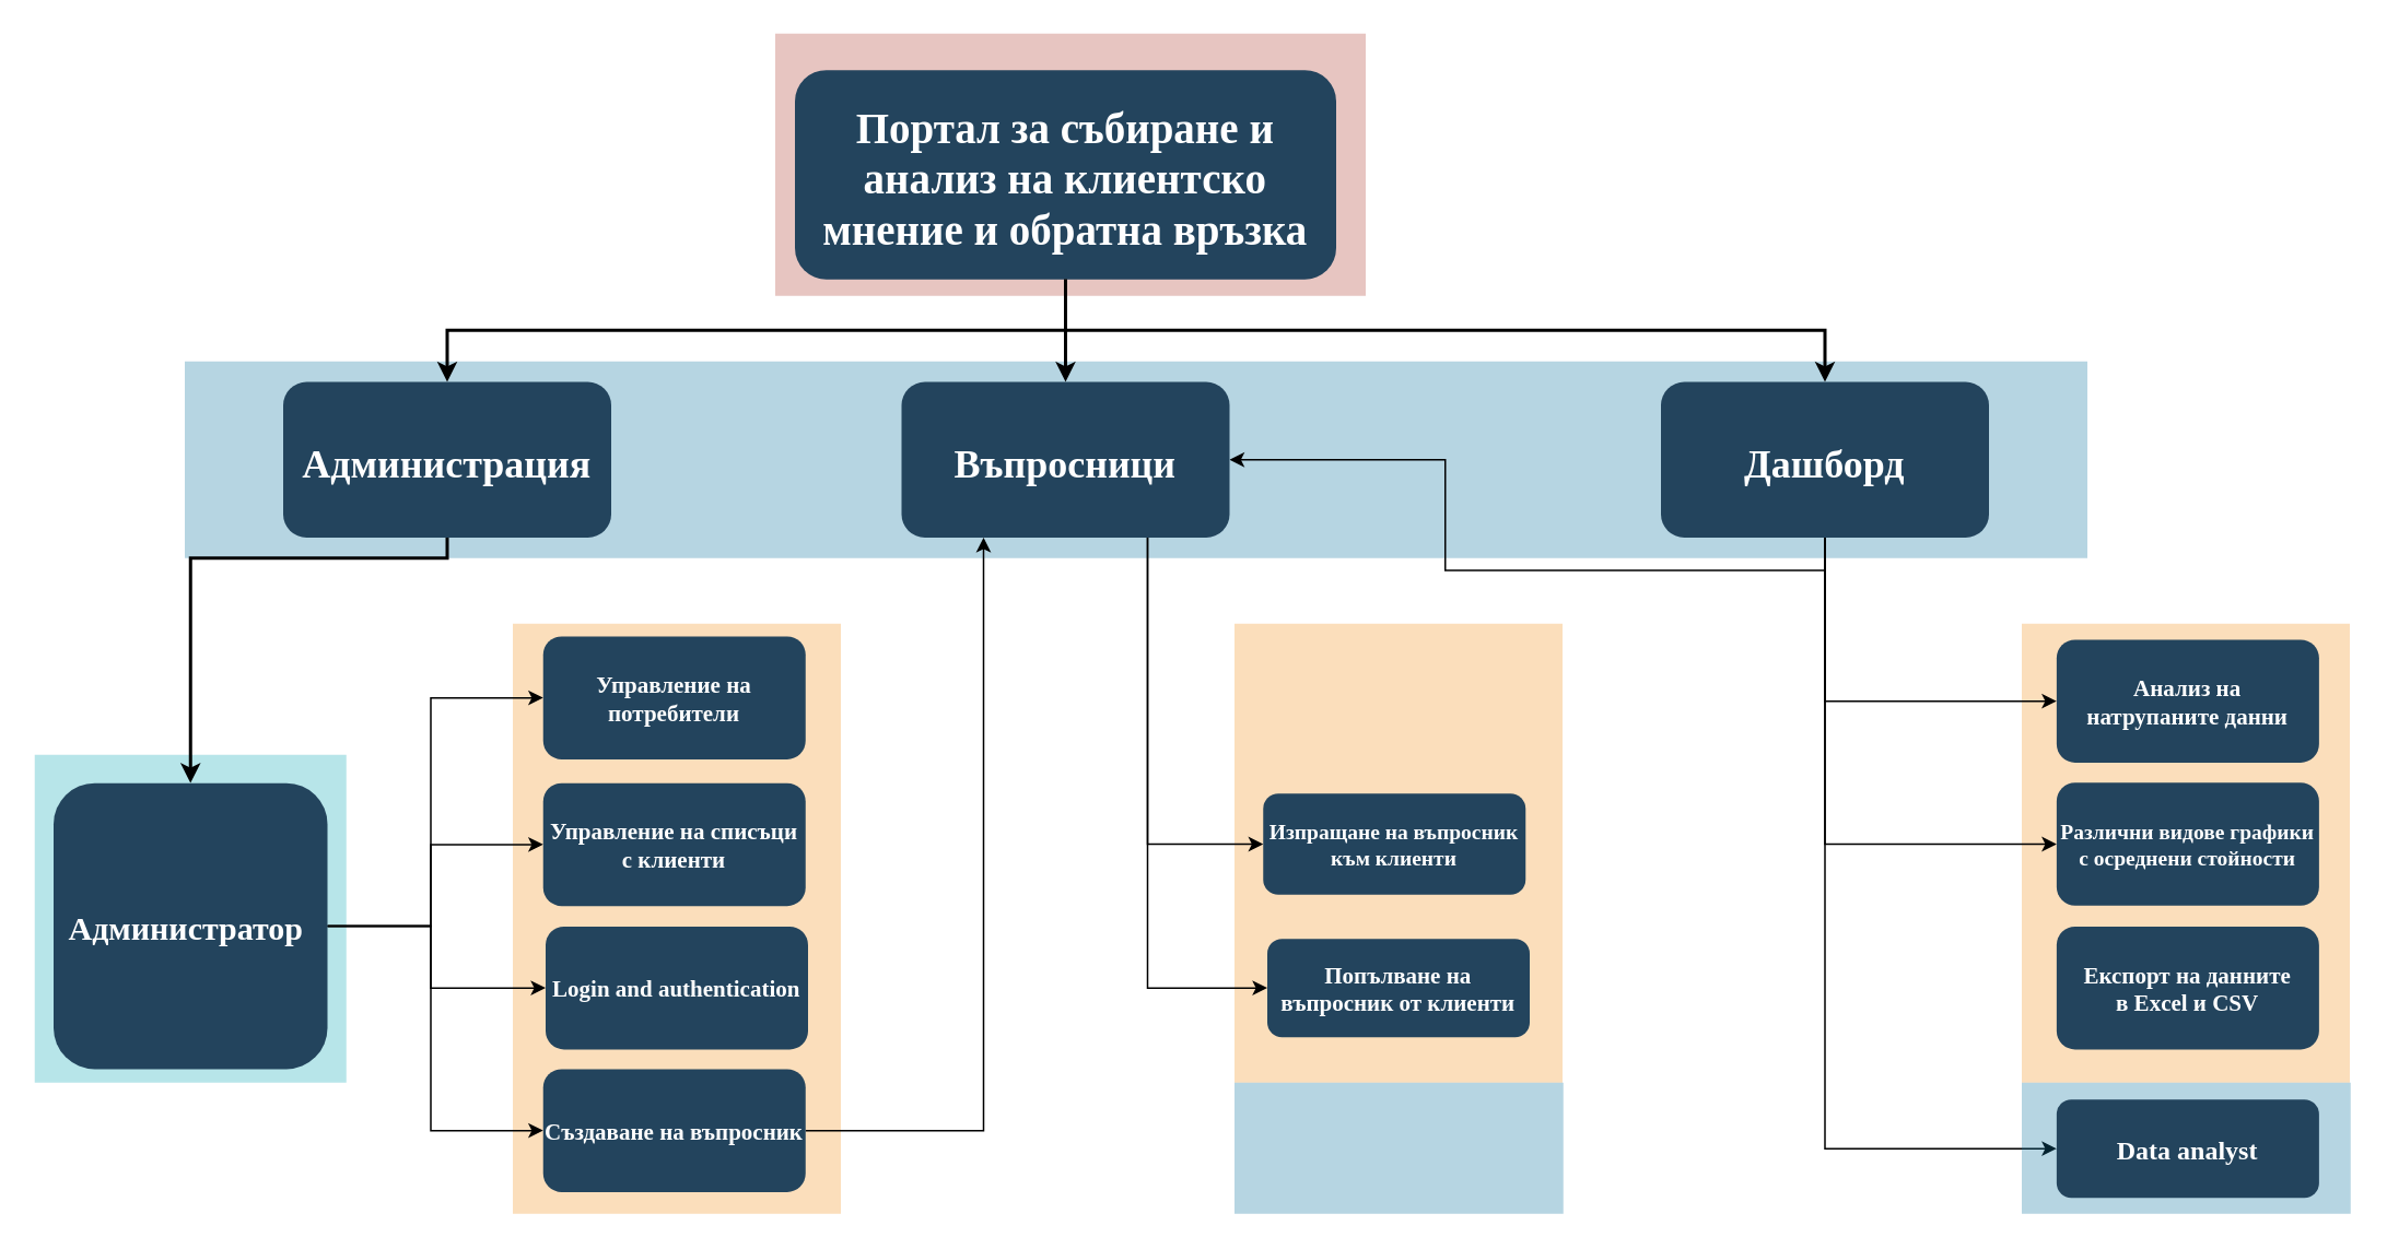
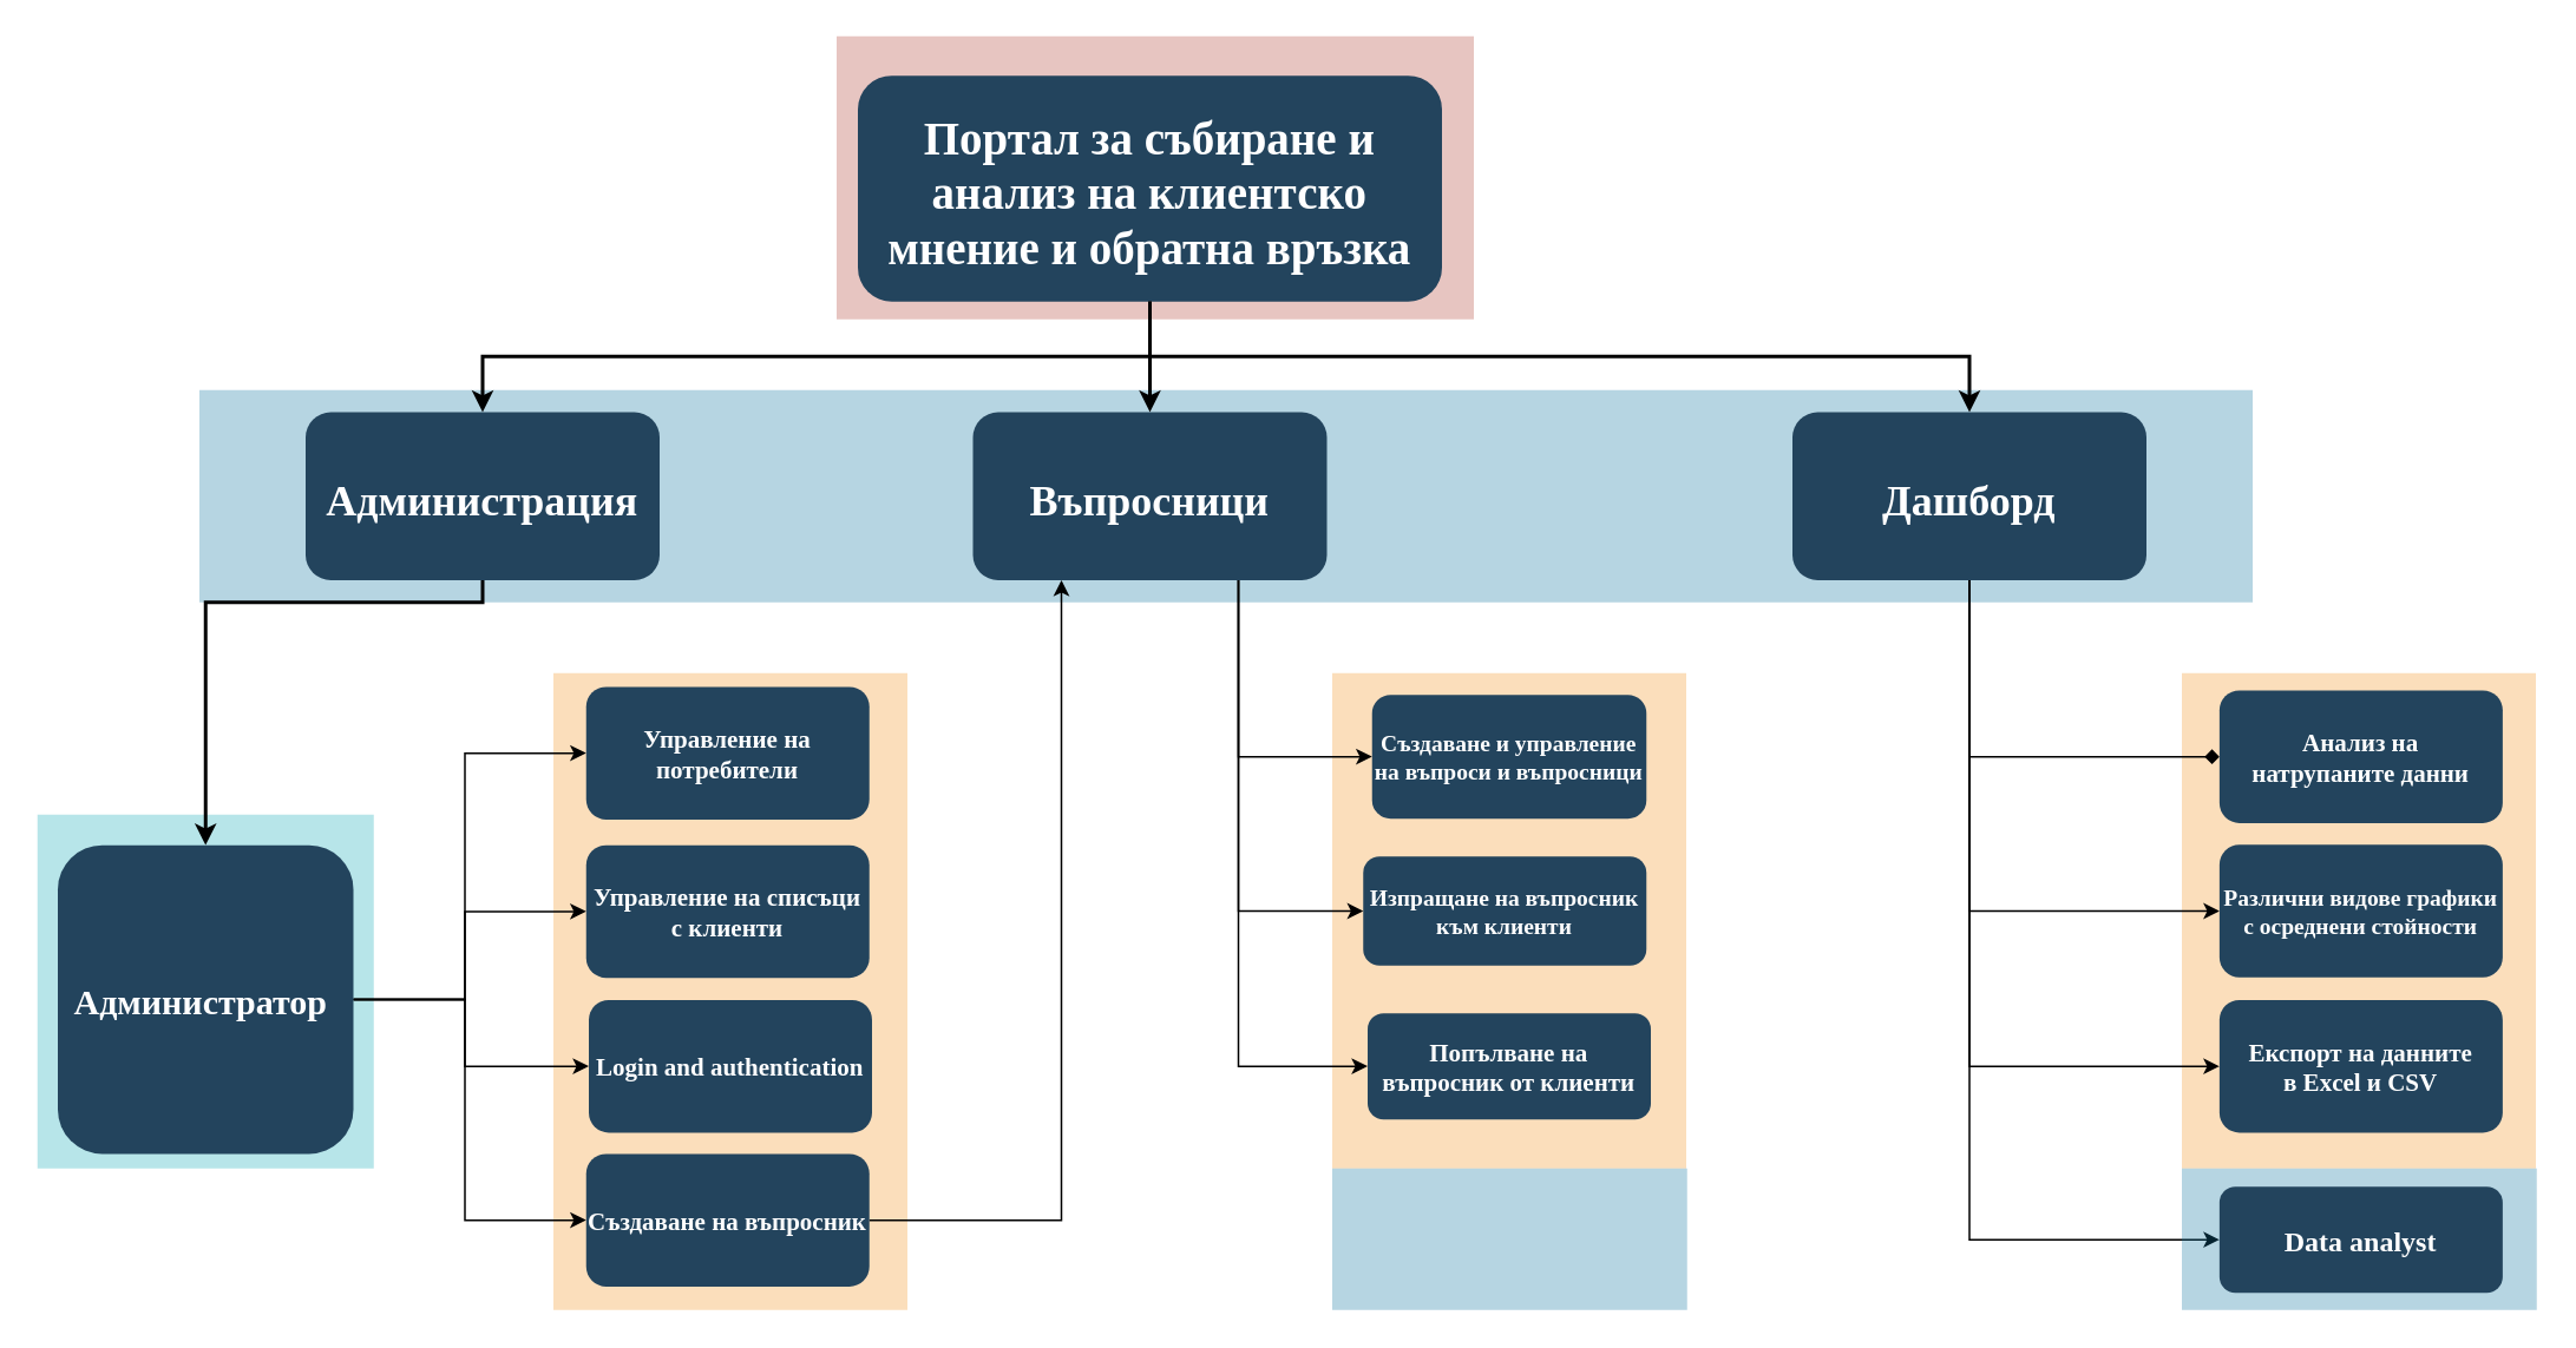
- <mxCell id="13" style="edgeStyle=orthogonalEdgeStyle;rounded=0;orthogonalLoop=1;jettySize=auto;html=1;exitX=0.5;exitY=1;exitDx=0;exitDy=0;fontFamily=Times New Roman;fontSize=16;" edge="1" parent="1" source="15" target="19"><mxGeometry relative="1" as="geometry" /></mxCell>
+ <mxCell id="13" style="edgeStyle=orthogonalEdgeStyle;rounded=0;orthogonalLoop=1;jettySize=auto;html=1;exitX=0.5;exitY=1;exitDx=0;exitDy=0;entryX=0;entryY=0.5;entryDx=0;entryDy=0;fontFamily=Times New Roman;fontSize=16;" edge="1" parent="1" source="15" target="36"><mxGeometry relative="1" as="geometry" /></mxCell>
+ <mxCell id="16" style="edgeStyle=orthogonalEdgeStyle;rounded=0;orthogonalLoop=1;jettySize=auto;html=1;exitX=0.75;exitY=1;exitDx=0;exitDy=0;entryX=0;entryY=0.5;entryDx=0;entryDy=0;fontFamily=Times New Roman;fontSize=24;" edge="1" parent="1" source="19" target="31"><mxGeometry relative="1" as="geometry" /></mxCell>
+ <mxCell id="31" value="Създаване и управление &#10;на въпроси и въпросници" style="rounded=1;fillColor=#23445D;gradientColor=none;strokeColor=none;fontColor=#FFFFFF;fontStyle=1;fontFamily=Times New Roman;fontSize=13;" parent="1" vertex="1"><mxGeometry x="774.5" y="392.25" width="155" height="70" as="geometry" /></mxCell>
- <mxCell id="11" style="edgeStyle=orthogonalEdgeStyle;rounded=0;orthogonalLoop=1;jettySize=auto;html=1;exitX=0.5;exitY=1;exitDx=0;exitDy=0;entryX=0;entryY=0.5;entryDx=0;entryDy=0;fontFamily=Times New Roman;fontSize=16;" edge="1" parent="1" source="15" target="34"><mxGeometry relative="1" as="geometry" /></mxCell>
+ <mxCell id="11" style="edgeStyle=orthogonalEdgeStyle;rounded=0;orthogonalLoop=1;jettySize=auto;html=1;exitX=0.5;exitY=1;exitDx=0;exitDy=0;entryX=0;entryY=0.5;entryDx=0;entryDy=0;fontFamily=Times New Roman;fontSize=16;endArrow=diamond;" edge="1" parent="1" source="15" target="34"><mxGeometry relative="1" as="geometry" /></mxCell>
